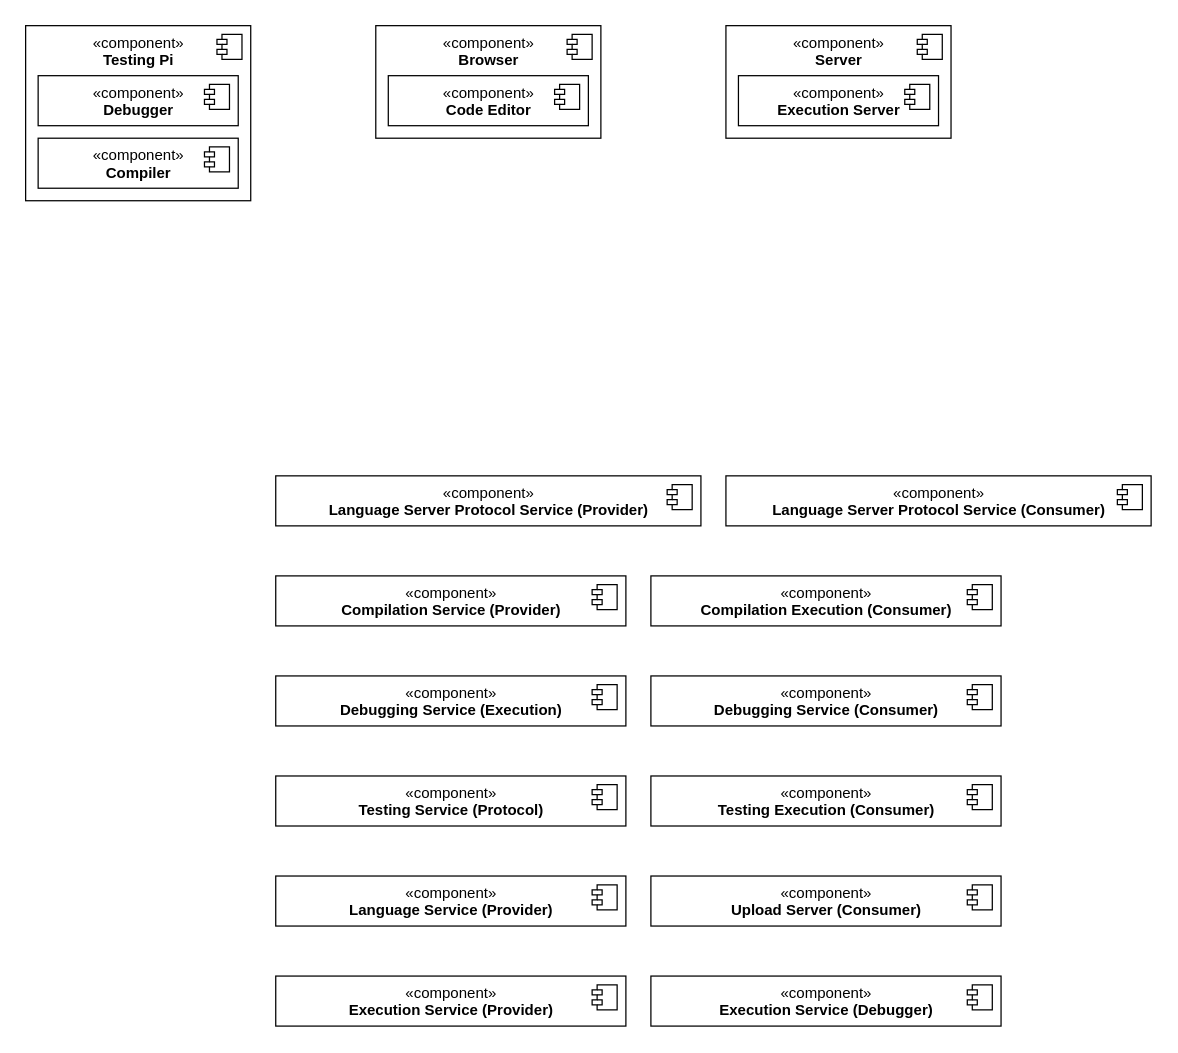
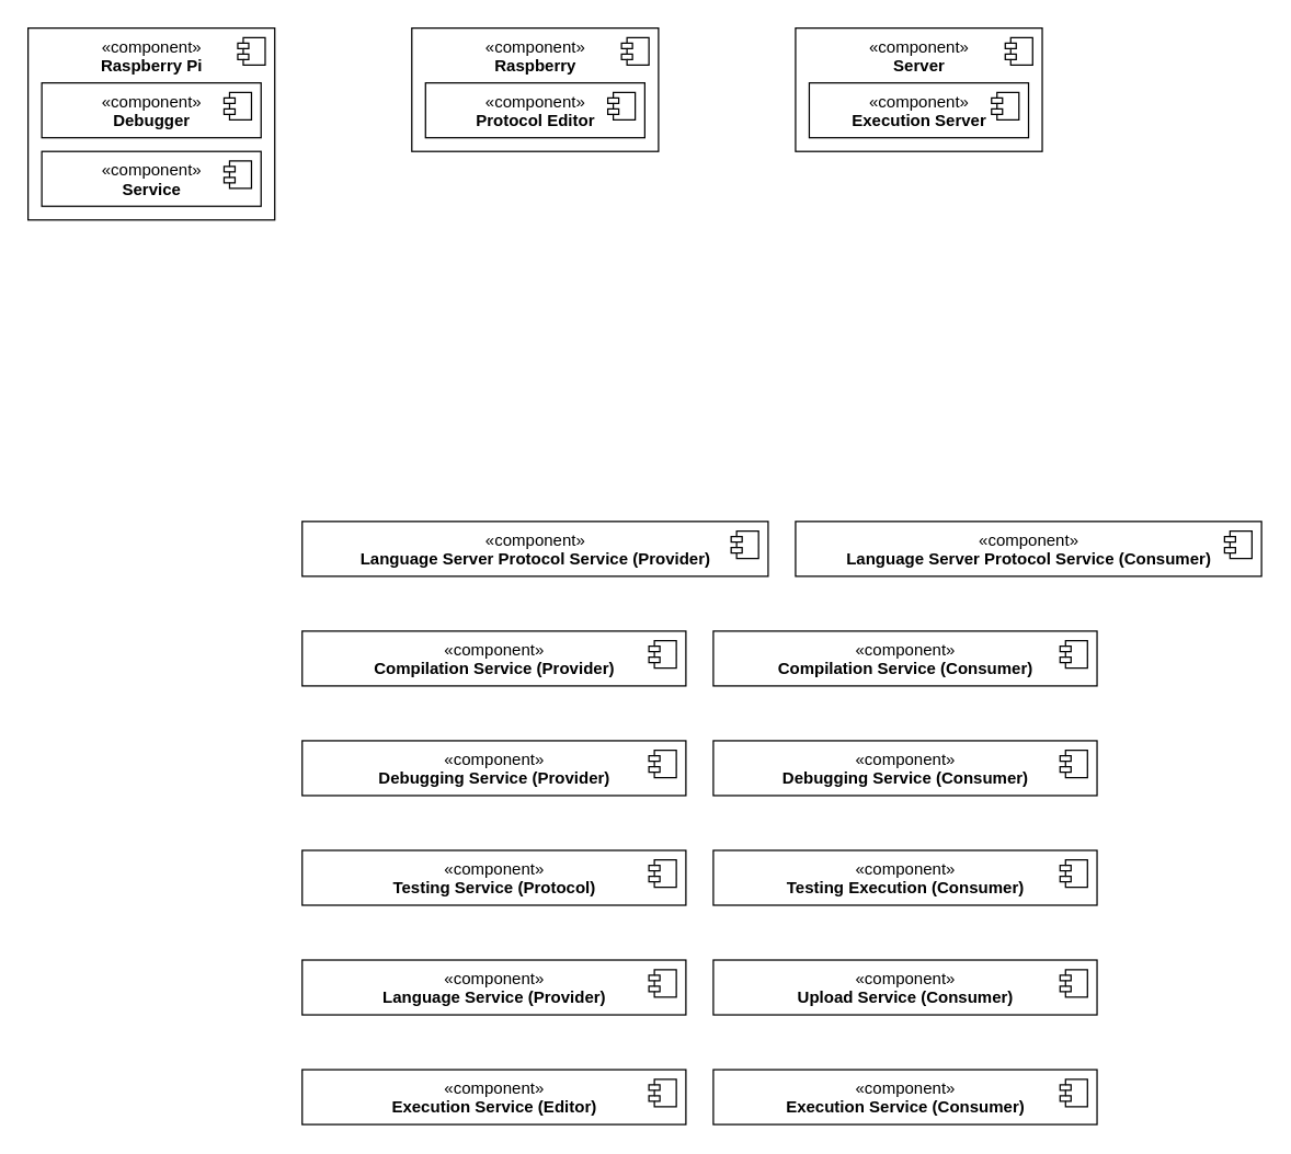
- <mxCell id="2" value="«component»&lt;br&gt;&lt;b&gt;Testing Pi&lt;/b&gt;" style="html=1;dropTarget=0;verticalAlign=top;" vertex="1" parent="1"><mxGeometry x="20" y="20" width="180" height="140" as="geometry" /></mxCell>
+ <mxCell id="2" value="«component»&lt;br&gt;&lt;b&gt;Raspberry Pi&lt;/b&gt;" style="html=1;dropTarget=0;verticalAlign=top;" vertex="1" parent="1"><mxGeometry x="20" y="20" width="180" height="140" as="geometry" /></mxCell>
- <mxCell id="8" value="«component»&lt;br&gt;&lt;b&gt;Browser&lt;/b&gt;" style="html=1;dropTarget=0;verticalAlign=top;" vertex="1" parent="1"><mxGeometry x="300" y="20" width="180" height="90" as="geometry" /></mxCell>
+ <mxCell id="8" value="«component»&lt;br&gt;&lt;b&gt;Raspberry&lt;/b&gt;" style="html=1;dropTarget=0;verticalAlign=top;" vertex="1" parent="1"><mxGeometry x="300" y="20" width="180" height="90" as="geometry" /></mxCell>
- <mxCell id="10" value="«component»&lt;br&gt;&lt;b&gt;Code Editor&lt;/b&gt;" style="html=1;dropTarget=0;verticalAlign=top;" vertex="1" parent="1"><mxGeometry x="310" y="60" width="160" height="40" as="geometry" /></mxCell>
+ <mxCell id="10" value="«component»&lt;br&gt;&lt;b&gt;Protocol Editor&lt;/b&gt;" style="html=1;dropTarget=0;verticalAlign=top;" vertex="1" parent="1"><mxGeometry x="310" y="60" width="160" height="40" as="geometry" /></mxCell>
- <mxCell id="4" value="«component»&lt;br&gt;&lt;b&gt;Compiler&lt;/b&gt;" style="html=1;dropTarget=0;verticalAlign=top;" vertex="1" parent="1"><mxGeometry x="30" y="110" width="160" height="40" as="geometry" /></mxCell>
+ <mxCell id="4" value="«component»&lt;br&gt;&lt;b&gt;Service&lt;/b&gt;" style="html=1;dropTarget=0;verticalAlign=top;" vertex="1" parent="1"><mxGeometry x="30" y="110" width="160" height="40" as="geometry" /></mxCell>
- <mxCell id="24" value="«component»&lt;br&gt;&lt;b&gt;Compilation Execution (Consumer)&lt;/b&gt;" style="html=1;dropTarget=0;verticalAlign=top;" vertex="1" parent="1"><mxGeometry x="520" y="460" width="280" height="40" as="geometry" /></mxCell>
+ <mxCell id="24" value="«component»&lt;br&gt;&lt;b&gt;Compilation Service (Consumer)&lt;/b&gt;" style="html=1;dropTarget=0;verticalAlign=top;" vertex="1" parent="1"><mxGeometry x="520" y="460" width="280" height="40" as="geometry" /></mxCell>
- <mxCell id="20" value="«component»&lt;br&gt;&lt;b&gt;Debugging Service (Execution)&lt;/b&gt;" style="html=1;dropTarget=0;verticalAlign=top;" vertex="1" parent="1"><mxGeometry x="220" y="540" width="280" height="40" as="geometry" /></mxCell>
+ <mxCell id="20" value="«component»&lt;br&gt;&lt;b&gt;Debugging Service (Provider)&lt;/b&gt;" style="html=1;dropTarget=0;verticalAlign=top;" vertex="1" parent="1"><mxGeometry x="220" y="540" width="280" height="40" as="geometry" /></mxCell>
- <mxCell id="34" value="«component»&lt;br&gt;&lt;b&gt;Upload Server (Consumer)&lt;/b&gt;" style="html=1;dropTarget=0;verticalAlign=top;" vertex="1" parent="1"><mxGeometry x="520" y="700" width="280" height="40" as="geometry" /></mxCell>
+ <mxCell id="34" value="«component»&lt;br&gt;&lt;b&gt;Upload Service (Consumer)&lt;/b&gt;" style="html=1;dropTarget=0;verticalAlign=top;" vertex="1" parent="1"><mxGeometry x="520" y="700" width="280" height="40" as="geometry" /></mxCell>
- <mxCell id="36" value="«component»&lt;br&gt;&lt;b&gt;Execution Service (Provider)&lt;/b&gt;" style="html=1;dropTarget=0;verticalAlign=top;" vertex="1" parent="1"><mxGeometry x="220" y="780" width="280" height="40" as="geometry" /></mxCell>
+ <mxCell id="36" value="«component»&lt;br&gt;&lt;b&gt;Execution Service (Editor)&lt;/b&gt;" style="html=1;dropTarget=0;verticalAlign=top;" vertex="1" parent="1"><mxGeometry x="220" y="780" width="280" height="40" as="geometry" /></mxCell>
- <mxCell id="38" value="«component»&lt;br&gt;&lt;b&gt;Execution Service (Debugger)&lt;/b&gt;" style="html=1;dropTarget=0;verticalAlign=top;" vertex="1" parent="1"><mxGeometry x="520" y="780" width="280" height="40" as="geometry" /></mxCell>
+ <mxCell id="38" value="«component»&lt;br&gt;&lt;b&gt;Execution Service (Consumer)&lt;/b&gt;" style="html=1;dropTarget=0;verticalAlign=top;" vertex="1" parent="1"><mxGeometry x="520" y="780" width="280" height="40" as="geometry" /></mxCell>
